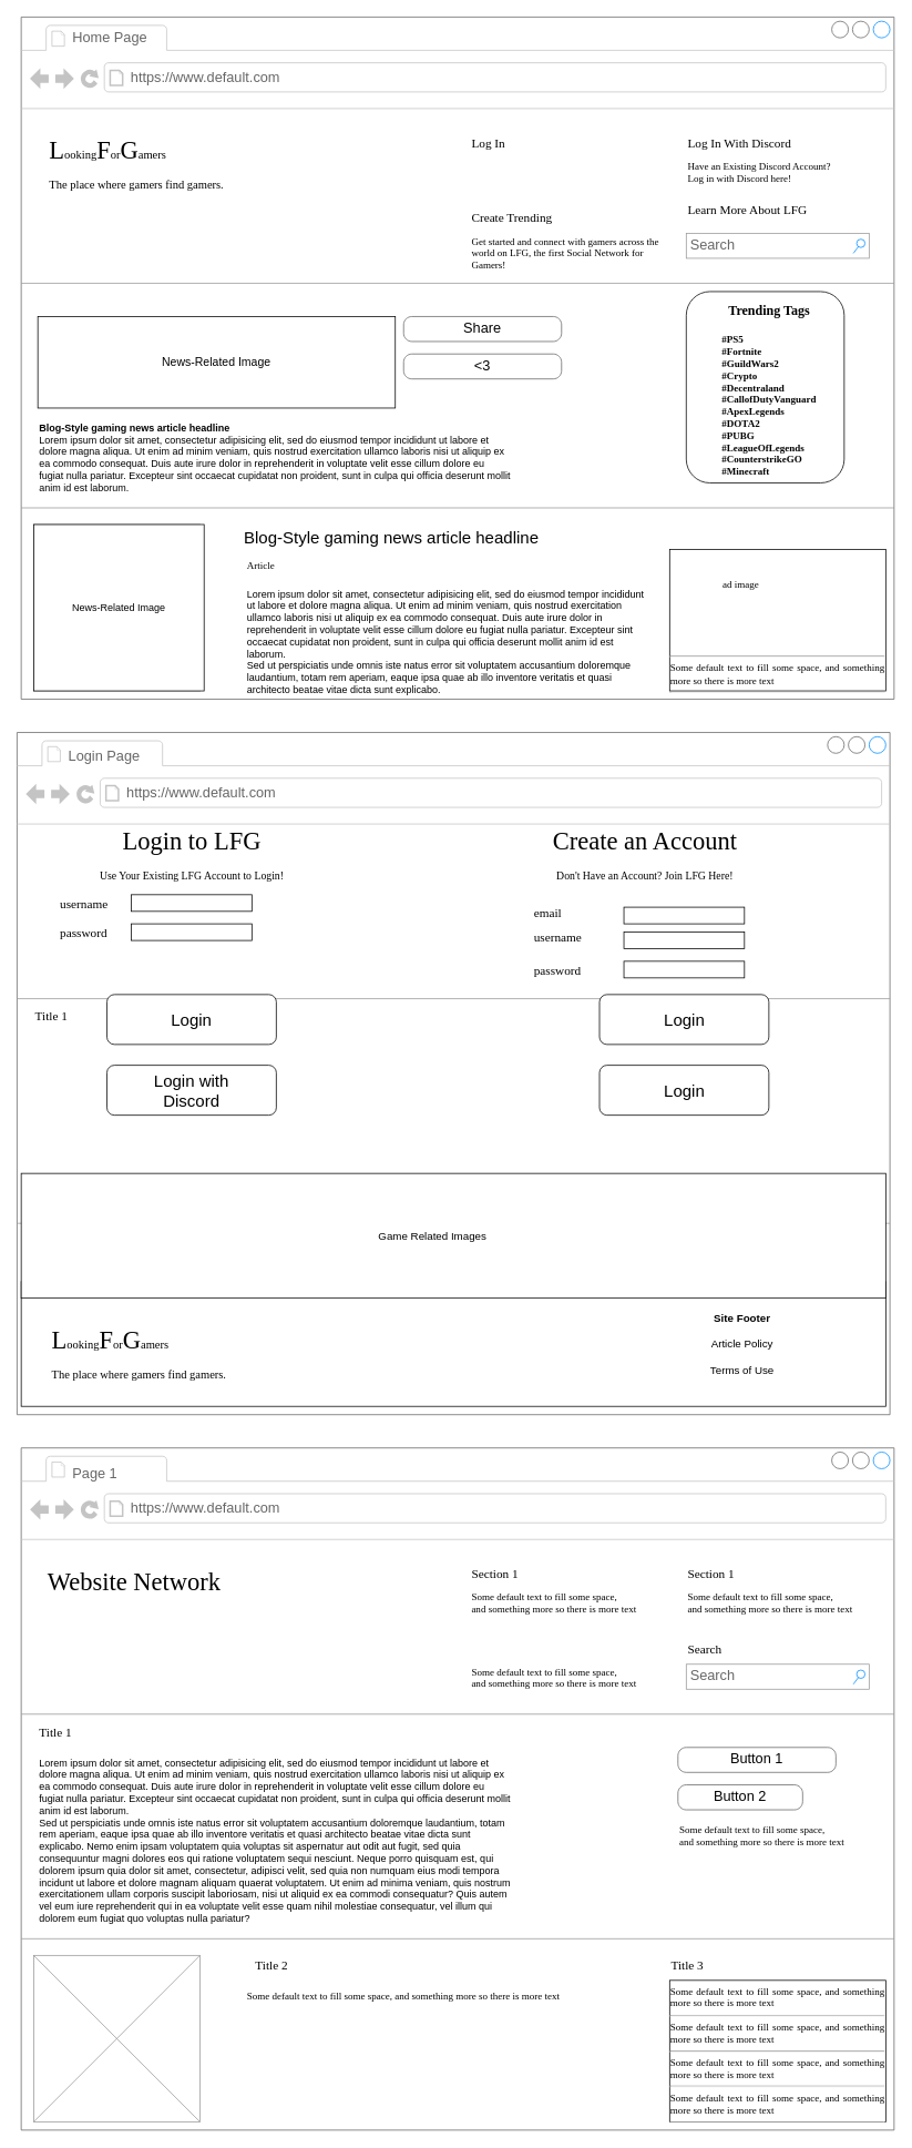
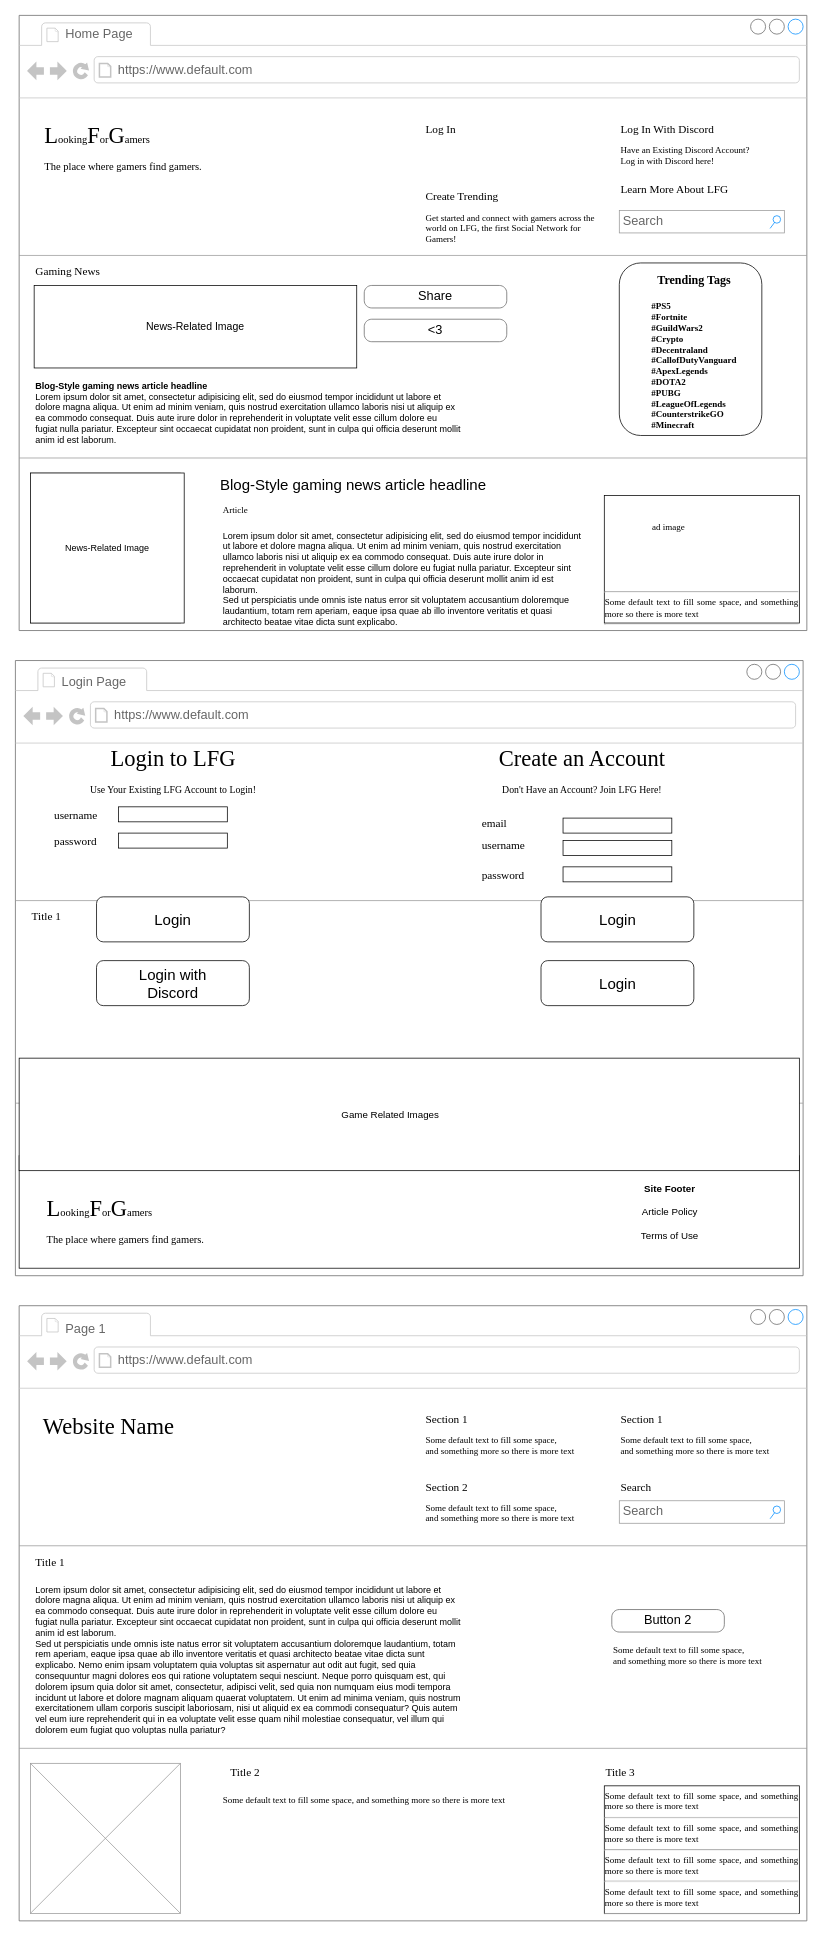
+ <mxCell id="14" value="Gaming News" style="text;html=1;points=[];align=left;verticalAlign=top;spacingTop=-4;fontSize=15;fontFamily=Verdana" parent="2" vertex="1"><mxGeometry x="20" y="330" width="170" height="30" as="geometry" /></mxCell>
- <mxCell id="55" value="Website Network" style="text;html=1;points=[];align=left;verticalAlign=top;spacingTop=-4;fontSize=30;fontFamily=Verdana" vertex="1" parent="52"><mxGeometry x="30" y="140" width="340" height="50" as="geometry" /></mxCell>
+ <mxCell id="55" value="Website Name" style="text;html=1;points=[];align=left;verticalAlign=top;spacingTop=-4;fontSize=30;fontFamily=Verdana" vertex="1" parent="52"><mxGeometry x="30" y="140" width="340" height="50" as="geometry" /></mxCell>
+ <mxCell id="58" value="Section 2" style="text;html=1;points=[];align=left;verticalAlign=top;spacingTop=-4;fontSize=15;fontFamily=Verdana" vertex="1" parent="52"><mxGeometry x="540" y="230" width="170" height="30" as="geometry" /></mxCell>
- <mxCell id="67" value="Button 1" style="strokeWidth=1;shadow=0;dashed=0;align=center;html=1;shape=mxgraph.mockup.buttons.button;strokeColor=#666666;mainText=;buttonStyle=round;fontSize=17;fontStyle=0;fillColor=none;whiteSpace=wrap;rounded=0;labelBackgroundColor=none;" vertex="1" parent="52"><mxGeometry x="790" y="360" width="190" height="30" as="geometry" /></mxCell>
